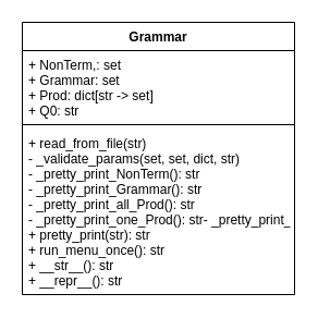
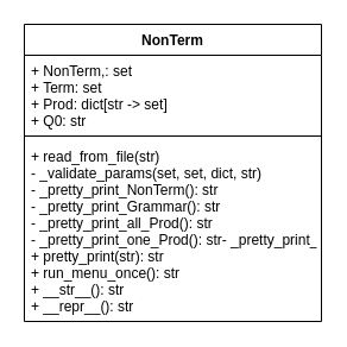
- <mxCell id="2" value="Grammar" style="swimlane;fontStyle=1;align=center;verticalAlign=top;childLayout=stackLayout;horizontal=1;startSize=26;horizontalStack=0;resizeParent=1;resizeParentMax=0;resizeLast=0;collapsible=1;marginBottom=0;" parent="1" vertex="1"><mxGeometry x="20" y="20" width="250" height="250" as="geometry"><mxRectangle x="160" y="370" width="90" height="26" as="alternateBounds" /></mxGeometry></mxCell>
+ <mxCell id="2" value="NonTerm" style="swimlane;fontStyle=1;align=center;verticalAlign=top;childLayout=stackLayout;horizontal=1;startSize=26;horizontalStack=0;resizeParent=1;resizeParentMax=0;resizeLast=0;collapsible=1;marginBottom=0;" parent="1" vertex="1"><mxGeometry x="20" y="20" width="250" height="250" as="geometry"><mxRectangle x="160" y="370" width="90" height="26" as="alternateBounds" /></mxGeometry></mxCell>
- <mxCell id="3" value="+ NonTerm,: set&#10;+ Grammar: set&#10;+ Prod: dict[str -&gt; set]&#10;+ Q0: str&#10;" style="text;strokeColor=none;fillColor=none;align=left;verticalAlign=top;spacingLeft=4;spacingRight=4;overflow=hidden;rotatable=0;points=[[0,0.5],[1,0.5]];portConstraint=eastwest;" parent="2" vertex="1"><mxGeometry y="26" width="250" height="64" as="geometry" /></mxCell>
+ <mxCell id="3" value="+ NonTerm,: set&#10;+ Term: set&#10;+ Prod: dict[str -&gt; set]&#10;+ Q0: str&#10;" style="text;strokeColor=none;fillColor=none;align=left;verticalAlign=top;spacingLeft=4;spacingRight=4;overflow=hidden;rotatable=0;points=[[0,0.5],[1,0.5]];portConstraint=eastwest;" parent="2" vertex="1"><mxGeometry y="26" width="250" height="64" as="geometry" /></mxCell>
